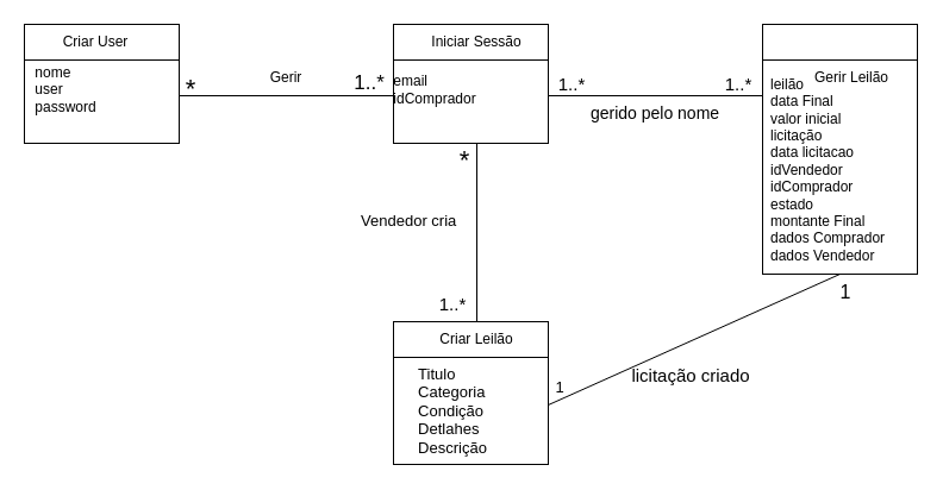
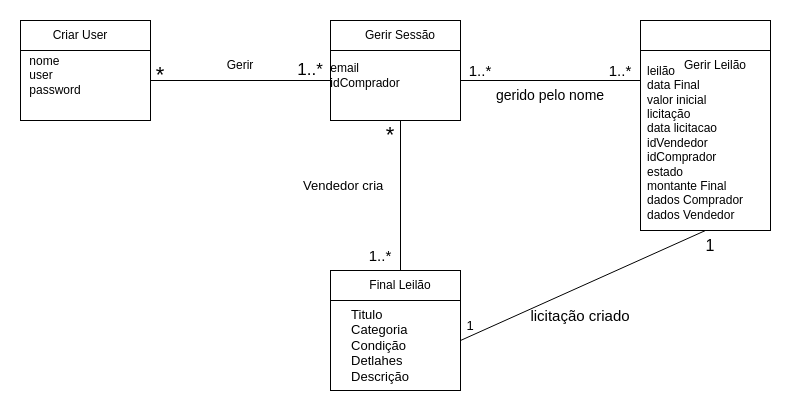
- <mxCell id="8" value="Iniciar Sessão" style="text;html=1;strokeColor=none;fillColor=none;align=center;verticalAlign=middle;whiteSpace=wrap;rounded=0;" vertex="1" parent="1"><mxGeometry x="360" y="20" width="80" height="30" as="geometry" /></mxCell>
+ <mxCell id="8" value="Gerir Sessão" style="text;html=1;strokeColor=none;fillColor=none;align=center;verticalAlign=middle;whiteSpace=wrap;rounded=0;" vertex="1" parent="1"><mxGeometry x="360" y="20" width="80" height="30" as="geometry" /></mxCell>
- <mxCell id="16" value="Criar Leilão" style="text;html=1;strokeColor=none;fillColor=none;align=center;verticalAlign=middle;whiteSpace=wrap;rounded=0;" vertex="1" parent="1"><mxGeometry x="360" y="270" width="80" height="30" as="geometry" /></mxCell>
+ <mxCell id="16" value="Final Leilão" style="text;html=1;strokeColor=none;fillColor=none;align=center;verticalAlign=middle;whiteSpace=wrap;rounded=0;" vertex="1" parent="1"><mxGeometry x="360" y="270" width="80" height="30" as="geometry" /></mxCell>
